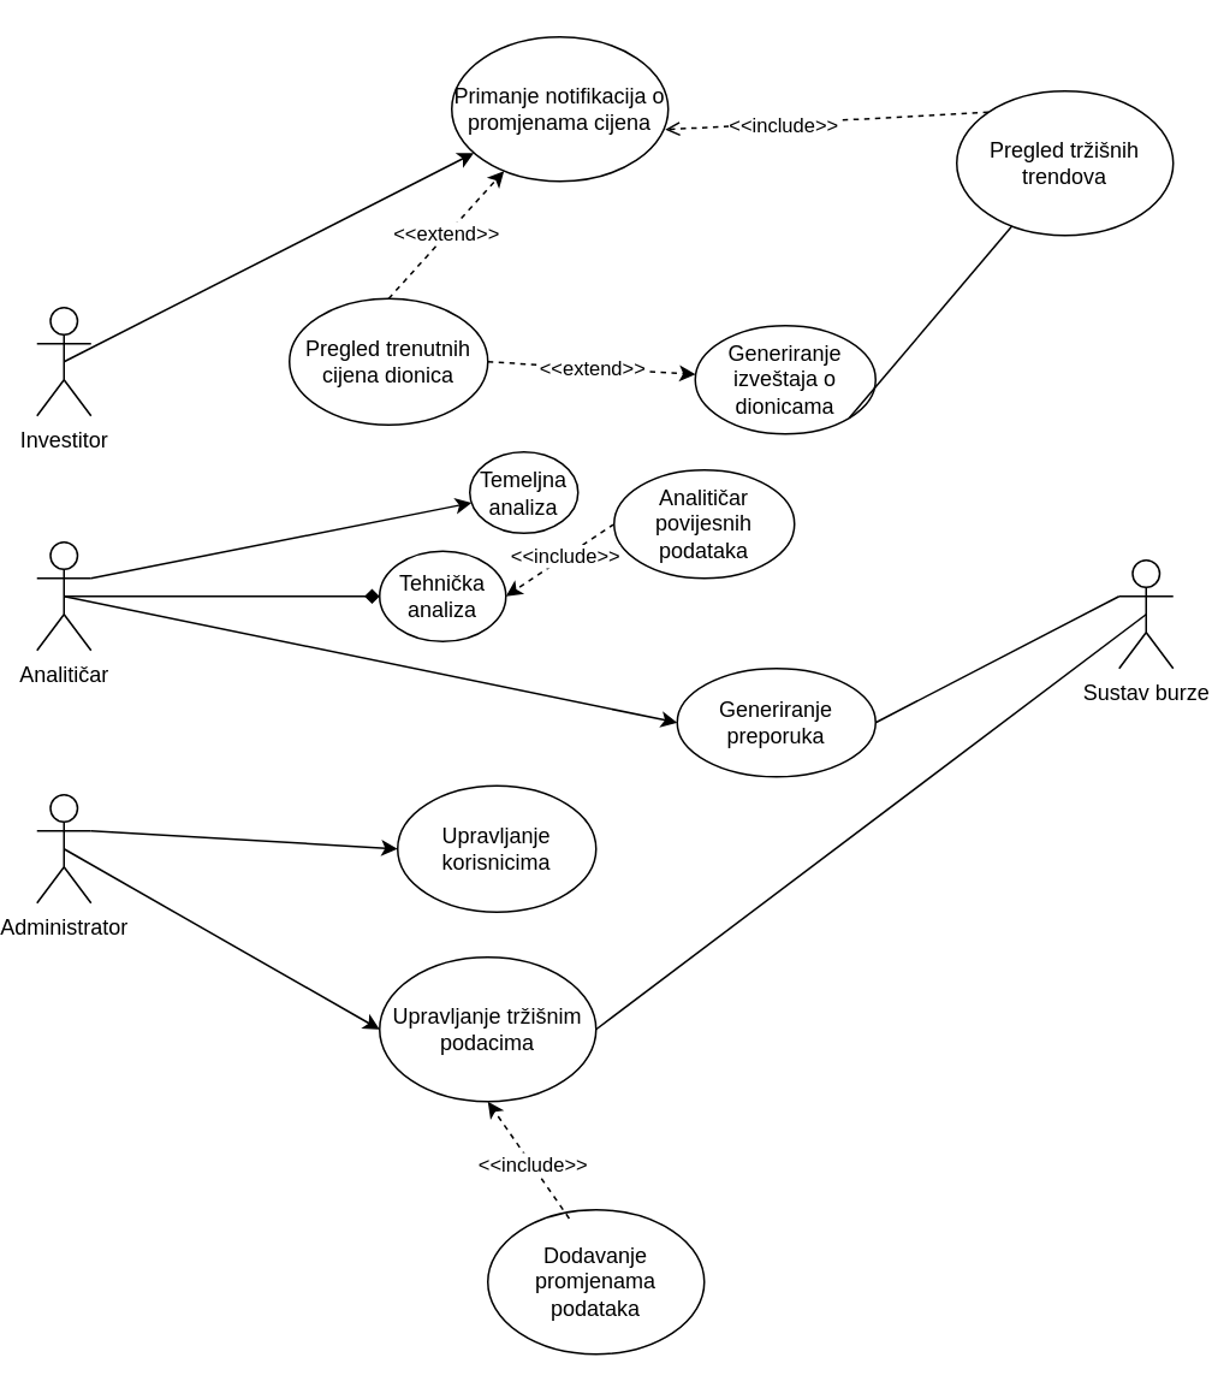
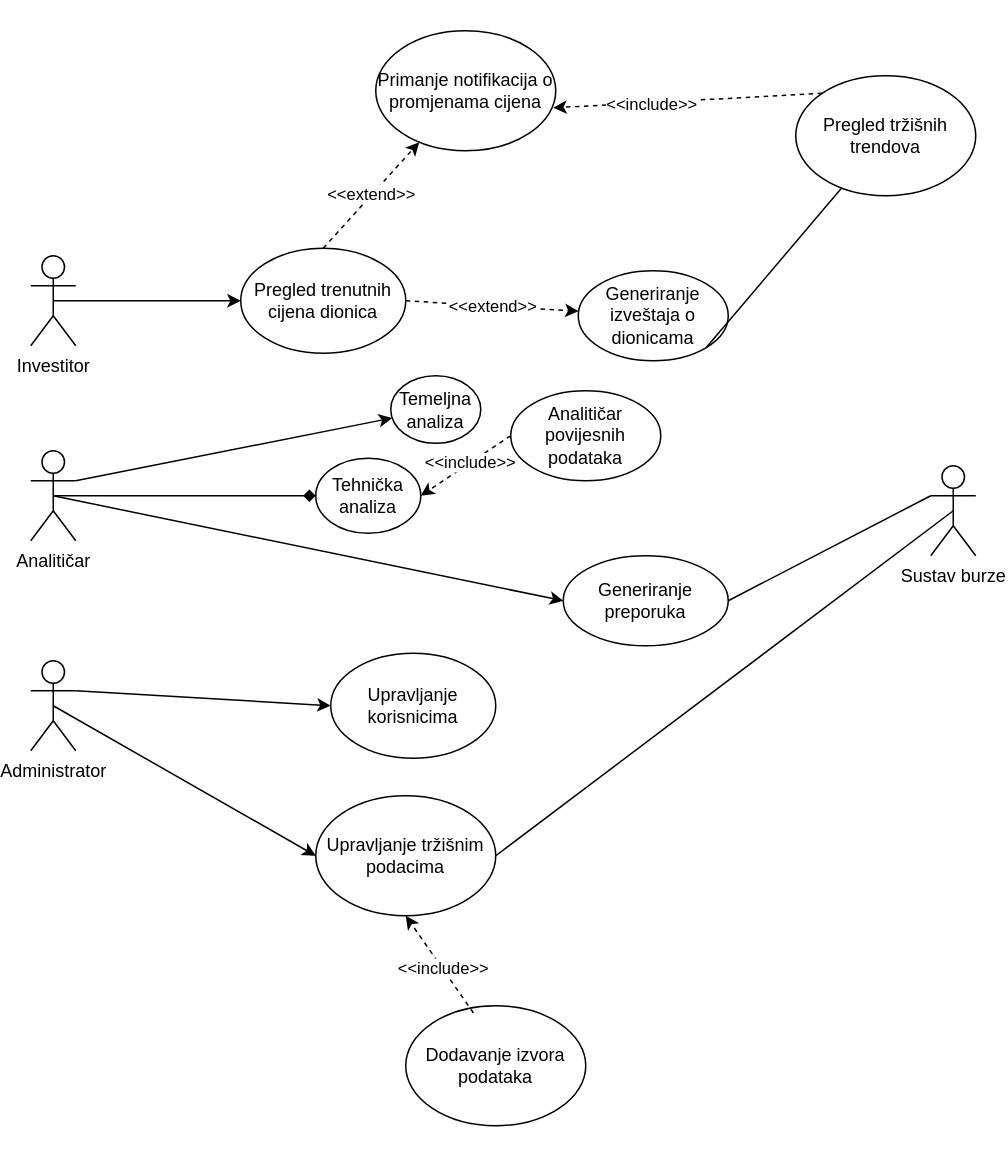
- <mxCell id="8" value="&amp;lt;&amp;lt;include&amp;gt;&amp;gt;" style="endArrow=open;html=1;rounded=0;dashed=1;exitX=0;exitY=0;exitDx=0;exitDy=0;entryX=0.986;entryY=0.642;entryDx=0;entryDy=0;entryPerimeter=0;" parent="1" source="9" target="10" edge="1"><mxGeometry x="0.27" y="1" width="50" height="50" relative="1" as="geometry"><mxPoint x="310" y="100" as="sourcePoint" /><mxPoint x="390" y="110" as="targetPoint" /><mxPoint as="offset" /></mxGeometry></mxCell>
+ <mxCell id="8" value="&amp;lt;&amp;lt;include&amp;gt;&amp;gt;" style="endArrow=classic;html=1;rounded=0;dashed=1;exitX=0;exitY=0;exitDx=0;exitDy=0;entryX=0.986;entryY=0.642;entryDx=0;entryDy=0;entryPerimeter=0;" parent="1" source="9" target="10" edge="1"><mxGeometry x="0.27" y="1" width="50" height="50" relative="1" as="geometry"><mxPoint x="310" y="100" as="sourcePoint" /><mxPoint x="390" y="110" as="targetPoint" /><mxPoint as="offset" /></mxGeometry></mxCell>
- <mxCell id="7" value="" style="endArrow=classic;html=1;rounded=0;exitX=0.5;exitY=0.5;exitDx=0;exitDy=0;exitPerimeter=0;" parent="1" source="2" target="10" edge="1"><mxGeometry width="50" height="50" relative="1" as="geometry"><mxPoint x="140" y="260" as="sourcePoint" /><mxPoint x="190" y="210" as="targetPoint" /></mxGeometry></mxCell>
+ <mxCell id="7" value="" style="endArrow=classic;html=1;rounded=0;entryX=0;entryY=0.5;entryDx=0;entryDy=0;exitX=0.5;exitY=0.5;exitDx=0;exitDy=0;exitPerimeter=0;" parent="1" source="2" target="6" edge="1"><mxGeometry width="50" height="50" relative="1" as="geometry"><mxPoint x="140" y="260" as="sourcePoint" /><mxPoint x="190" y="210" as="targetPoint" /></mxGeometry></mxCell>
- <mxCell id="29" value="Dodavanje promjenama podataka" style="ellipse;whiteSpace=wrap;html=1;" vertex="1" parent="1"><mxGeometry x="270" y="670" width="120" height="80" as="geometry" /></mxCell>
+ <mxCell id="29" value="Dodavanje izvora podataka" style="ellipse;whiteSpace=wrap;html=1;" vertex="1" parent="1"><mxGeometry x="270" y="670" width="120" height="80" as="geometry" /></mxCell>
